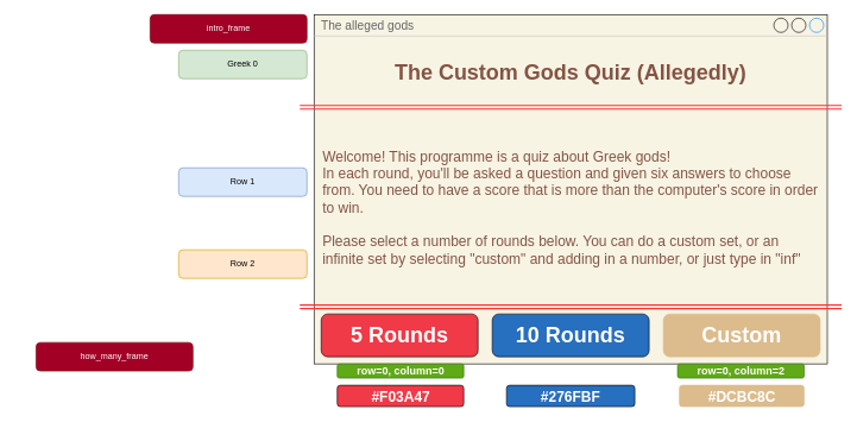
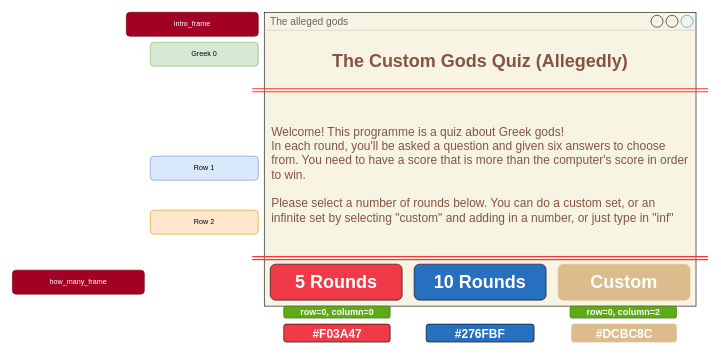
- <mxCell id="8" value="Row 1" style="rounded=1;whiteSpace=wrap;html=1;fillColor=#dae8fc;strokeColor=#6c8ebf;" parent="6" vertex="1"><mxGeometry x="250" y="235" width="180" height="40" as="geometry" /></mxCell>
+ <mxCell id="8" value="Row 1" style="rounded=1;whiteSpace=wrap;html=1;fillColor=#dae8fc;strokeColor=#6c8ebf;" parent="6" vertex="1"><mxGeometry x="250" y="260" width="180" height="40" as="geometry" /></mxCell>
- <mxCell id="11" value="how_many_frame" style="rounded=1;whiteSpace=wrap;html=1;fillColor=#a20025;strokeColor=#6F0000;fontColor=#ffffff;" parent="6" vertex="1"><mxGeometry x="50" y="480" width="220" height="40" as="geometry" /></mxCell>
+ <mxCell id="11" value="how_many_frame" style="rounded=1;whiteSpace=wrap;html=1;fillColor=#a20025;strokeColor=#6F0000;fontColor=#ffffff;" parent="6" vertex="1"><mxGeometry x="20" y="450" width="220" height="40" as="geometry" /></mxCell>
